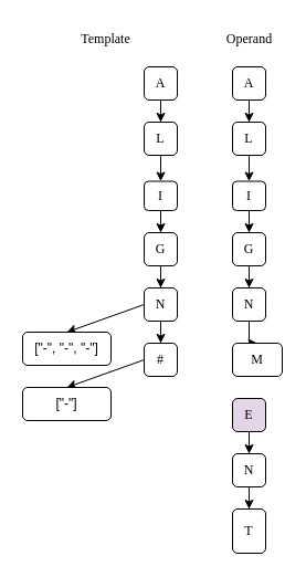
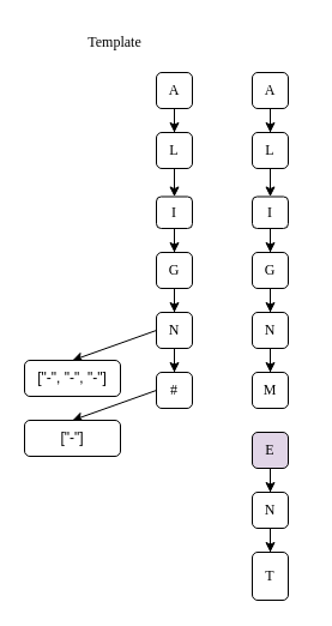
- <mxCell id="31" value="&lt;font face=&quot;Times New Roman&quot;&gt;Operand&lt;/font&gt;" style="text;html=1;align=center;verticalAlign=middle;resizable=0;points=[];autosize=1;strokeColor=none;fillColor=none;" vertex="1" parent="1"><mxGeometry x="195" y="20" width="60" height="30" as="geometry" /></mxCell>
- <mxCell id="24" value="&lt;font face=&quot;Times New Roman&quot;&gt;M&lt;/font&gt;" style="rounded=1;whiteSpace=wrap;html=1;" vertex="1" parent="1"><mxGeometry x="210" y="310" width="45" height="30" as="geometry" /></mxCell>
+ <mxCell id="24" value="&lt;font face=&quot;Times New Roman&quot;&gt;M&lt;/font&gt;" style="rounded=1;whiteSpace=wrap;html=1;" vertex="1" parent="1"><mxGeometry x="210" y="310" width="30" height="30" as="geometry" /></mxCell>
